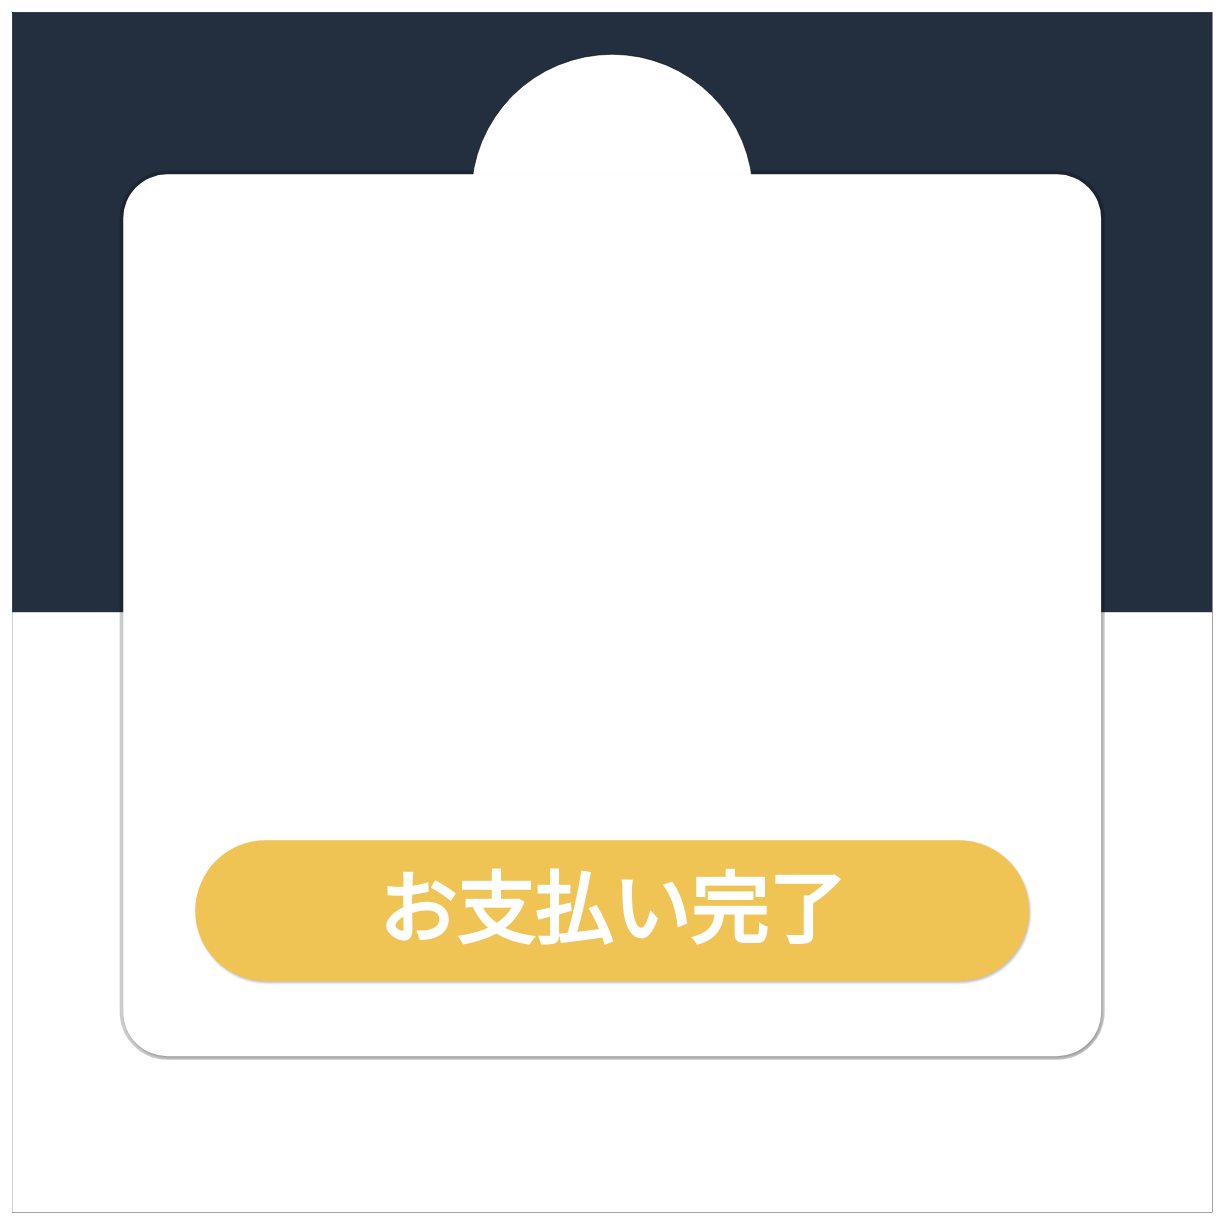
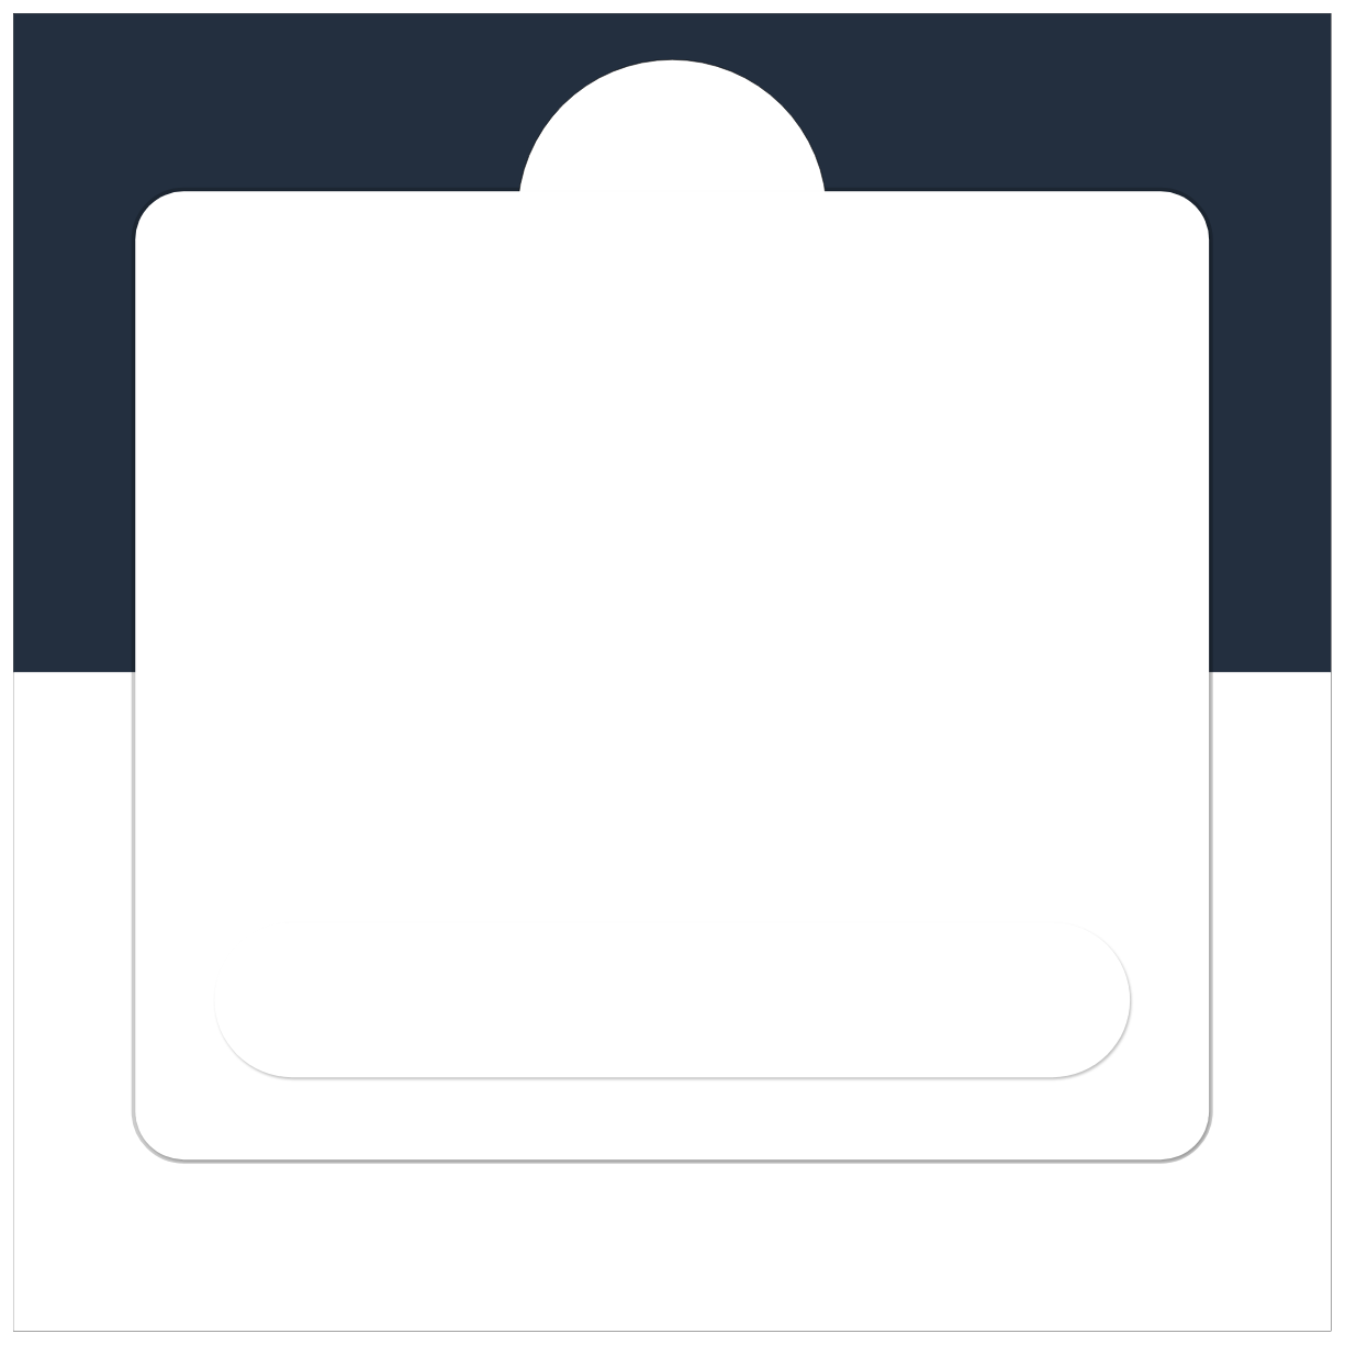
- <mxCell id="9" value="&lt;b&gt;お支払い完了&lt;/b&gt;" style="rounded=1;whiteSpace=wrap;html=1;shadow=1;glass=0;labelBackgroundColor=none;fontFamily=Garamond;fontSize=130;fontColor=#FFFFFF;strokeColor=none;strokeWidth=12;fillColor=#EFC354;arcSize=50;" vertex="1" parent="1"><mxGeometry x="325" y="1400" width="1390" height="235" as="geometry" /></mxCell>
+ <mxCell id="9" value="&lt;b&gt;お支払い完了&lt;/b&gt;" style="rounded=1;whiteSpace=wrap;html=1;shadow=1;glass=0;labelBackgroundColor=none;fontFamily=Garamond;fontSize=130;fontColor=#FFFFFF;strokeColor=none;strokeWidth=12;fillColor=#ffffff;arcSize=50;" vertex="1" parent="1"><mxGeometry x="325" y="1400" width="1390" height="235" as="geometry" /></mxCell>
